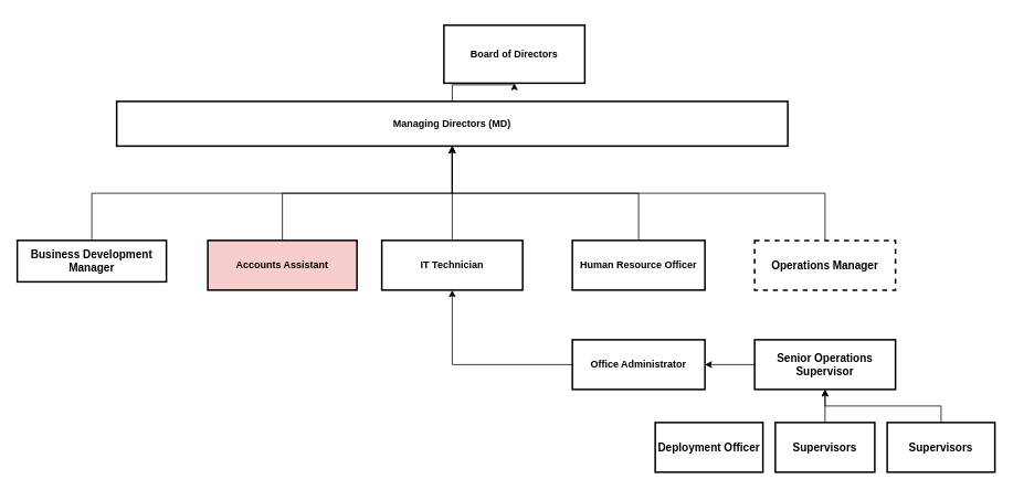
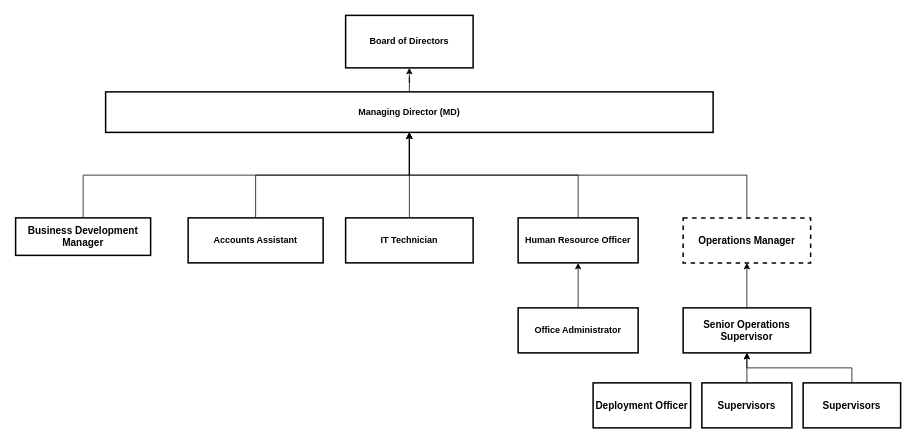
- <mxCell id="9" value="Board of Directors" style="whiteSpace=wrap;html=1;strokeWidth=2;fontStyle=1" vertex="1" parent="1"><mxGeometry x="535" y="30" width="170" height="70" as="geometry" /></mxCell>
+ <mxCell id="9" value="Board of Directors" style="whiteSpace=wrap;html=1;strokeWidth=2;fontStyle=1" vertex="1" parent="1"><mxGeometry x="460" y="20" width="170" height="70" as="geometry" /></mxCell>
- <mxCell id="8" value="Managing Directors (MD)" style="whiteSpace=wrap;strokeWidth=2;fontStyle=1" parent="1" vertex="1"><mxGeometry x="140" y="122" width="810" height="54" as="geometry" /></mxCell>
+ <mxCell id="8" value="Managing Director (MD)" style="whiteSpace=wrap;strokeWidth=2;fontStyle=1" parent="1" vertex="1"><mxGeometry x="140" y="122" width="810" height="54" as="geometry" /></mxCell>
- <mxCell id="10" value="Accounts Assistant" style="whiteSpace=wrap;html=1;strokeWidth=2;fontStyle=1;fillColor=#f8cecc;" vertex="1" parent="1"><mxGeometry x="250" y="290" width="180" height="60" as="geometry" /></mxCell>
+ <mxCell id="10" value="Accounts Assistant" style="whiteSpace=wrap;html=1;strokeWidth=2;fontStyle=1" vertex="1" parent="1"><mxGeometry x="250" y="290" width="180" height="60" as="geometry" /></mxCell>
- <mxCell id="12" value="" style="edgeStyle=orthogonalEdgeStyle;rounded=0;orthogonalLoop=1;jettySize=auto;html=1;fontStyle=1;" edge="1" parent="1" source="14" target="11"><mxGeometry relative="1" as="geometry" /></mxCell>
+ <mxCell id="12" value="" style="edgeStyle=orthogonalEdgeStyle;rounded=0;orthogonalLoop=1;jettySize=auto;html=1;fontStyle=1" edge="1" parent="1" source="14" target="13"><mxGeometry relative="1" as="geometry" /></mxCell>
- <mxCell id="16" value="" style="edgeStyle=orthogonalEdgeStyle;rounded=0;orthogonalLoop=1;jettySize=auto;html=1;" edge="1" parent="1" source="20" target="14"><mxGeometry relative="1" as="geometry" /></mxCell>
+ <mxCell id="16" value="" style="edgeStyle=orthogonalEdgeStyle;rounded=0;orthogonalLoop=1;jettySize=auto;html=1;" edge="1" parent="1" source="20" target="17"><mxGeometry relative="1" as="geometry" /></mxCell>
